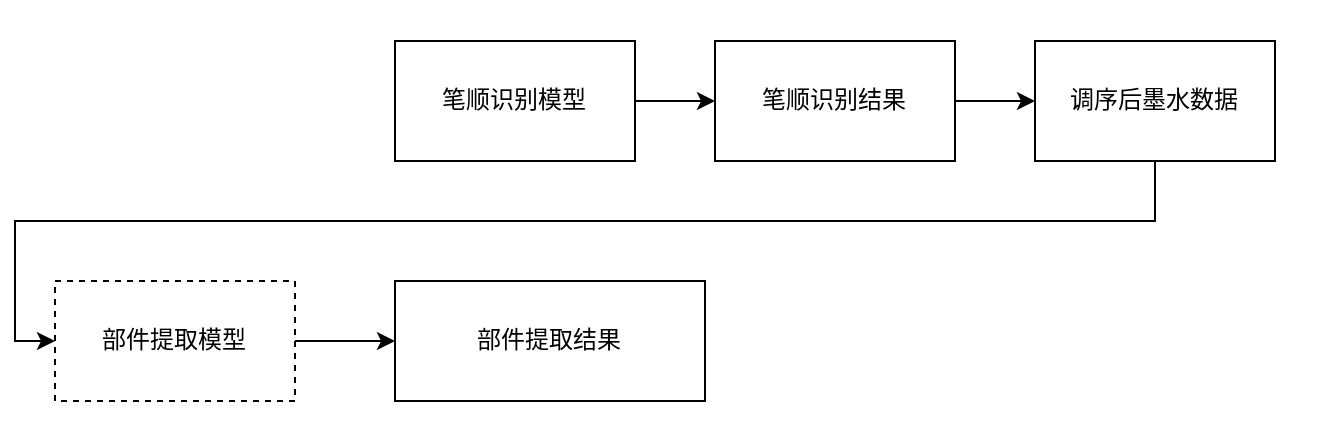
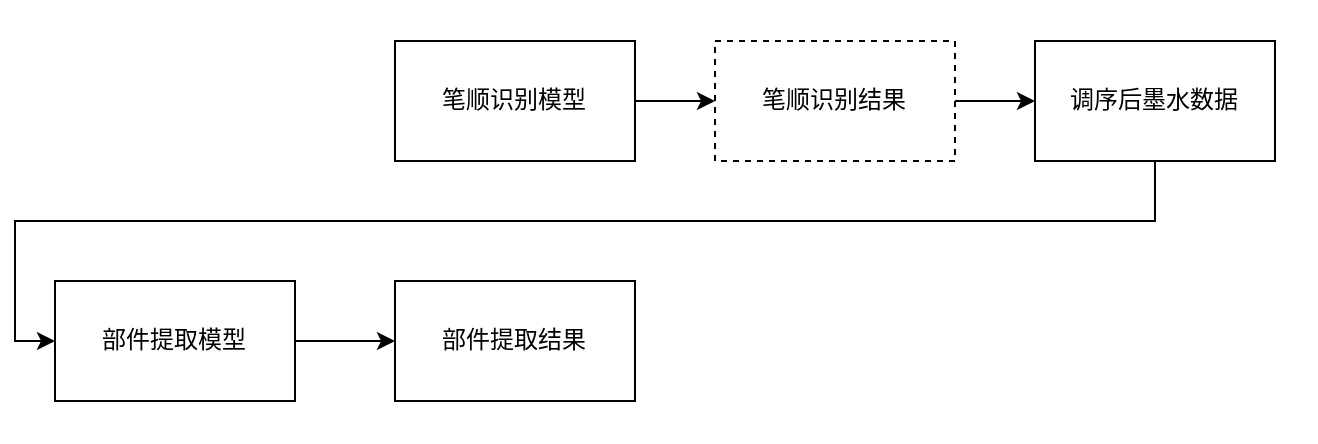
- <mxCell id="5" value="笔顺识别结果" style="rounded=0;whiteSpace=wrap;html=1;" parent="1" vertex="1"><mxGeometry x="350" y="20" width="120" height="60" as="geometry" /></mxCell>
+ <mxCell id="5" value="笔顺识别结果" style="rounded=0;whiteSpace=wrap;html=1;dashed=1;" parent="1" vertex="1"><mxGeometry x="350" y="20" width="120" height="60" as="geometry" /></mxCell>
- <mxCell id="4" value="部件提取模型" style="rounded=0;whiteSpace=wrap;html=1;dashed=1;" parent="1" vertex="1"><mxGeometry x="20" y="140" width="120" height="60" as="geometry" /></mxCell>
+ <mxCell id="4" value="部件提取模型" style="rounded=0;whiteSpace=wrap;html=1;" parent="1" vertex="1"><mxGeometry x="20" y="140" width="120" height="60" as="geometry" /></mxCell>
- <mxCell id="6" value="部件提取结果" style="rounded=0;whiteSpace=wrap;html=1;" parent="1" vertex="1"><mxGeometry x="190" y="140" width="155" height="60" as="geometry" /></mxCell>
+ <mxCell id="6" value="部件提取结果" style="rounded=0;whiteSpace=wrap;html=1;" parent="1" vertex="1"><mxGeometry x="190" y="140" width="120" height="60" as="geometry" /></mxCell>
